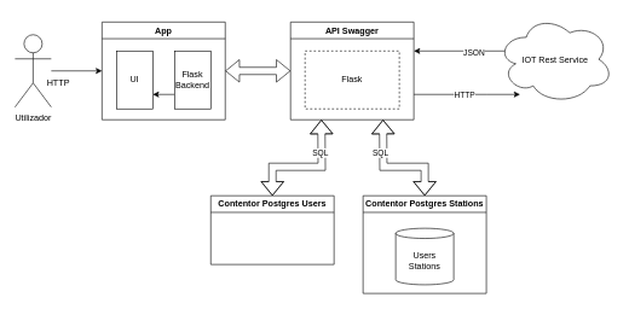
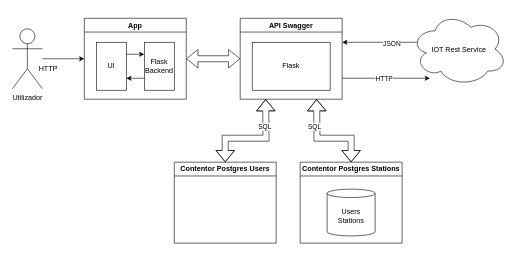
+ <mxCell id="5" style="edgeStyle=orthogonalEdgeStyle;rounded=0;orthogonalLoop=1;jettySize=auto;html=1;exitX=1;exitY=0.25;exitDx=0;exitDy=0;entryX=0;entryY=0.25;entryDx=0;entryDy=0;" parent="4" source="6" target="8" edge="1"><mxGeometry relative="1" as="geometry" /></mxCell>
- <mxCell id="13" value="Flask" style="rounded=0;whiteSpace=wrap;html=1;dashed=1;" parent="12" vertex="1"><mxGeometry x="20" y="40" width="130" height="80" as="geometry" /></mxCell>
+ <mxCell id="13" value="Flask" style="rounded=0;whiteSpace=wrap;html=1;" parent="12" vertex="1"><mxGeometry x="20" y="40" width="130" height="80" as="geometry" /></mxCell>
- <mxCell id="15" value="Contentor Postgres Users" style="swimlane;whiteSpace=wrap;html=1;" parent="1" vertex="1"><mxGeometry x="290" y="270" width="170" height="95" as="geometry"><mxRectangle x="140" y="120" width="130" height="30" as="alternateBounds" /></mxGeometry></mxCell>
+ <mxCell id="15" value="Contentor Postgres Users" style="swimlane;whiteSpace=wrap;html=1;" parent="1" vertex="1"><mxGeometry x="290" y="270" width="170" height="135" as="geometry"><mxRectangle x="140" y="120" width="130" height="30" as="alternateBounds" /></mxGeometry></mxCell>
